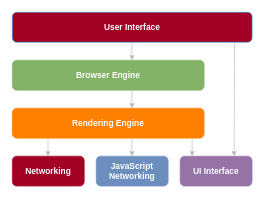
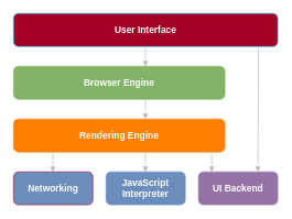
- <mxCell id="5" value="&lt;span style=&quot;font-size: 14px;&quot;&gt;&lt;b&gt;Networking&lt;/b&gt;&lt;/span&gt;" style="rounded=1;whiteSpace=wrap;html=1;strokeColor=#a20025;fillColor=#a20025;fontColor=#ffffff;" vertex="1" parent="1"><mxGeometry x="20" y="260" width="120" height="50" as="geometry" /></mxCell>
+ <mxCell id="5" value="&lt;span style=&quot;font-size: 14px;&quot;&gt;&lt;b&gt;Networking&lt;/b&gt;&lt;/span&gt;" style="rounded=1;whiteSpace=wrap;html=1;strokeColor=#a20025;fillColor=#6c8ebf;fontColor=#ffffff;" vertex="1" parent="1"><mxGeometry x="20" y="260" width="120" height="50" as="geometry" /></mxCell>
- <mxCell id="9" value="&lt;font color=&quot;#ffffff&quot;&gt;&lt;span style=&quot;font-size: 14px;&quot;&gt;&lt;b&gt;JavaScript&lt;br&gt;Networking&lt;br&gt;&lt;/b&gt;&lt;/span&gt;&lt;/font&gt;" style="rounded=1;whiteSpace=wrap;html=1;strokeColor=#6c8ebf;fillColor=#6C8EBF;" vertex="1" parent="1"><mxGeometry x="160" y="260" width="120" height="50" as="geometry" /></mxCell>
+ <mxCell id="9" value="&lt;font color=&quot;#ffffff&quot;&gt;&lt;span style=&quot;font-size: 14px;&quot;&gt;&lt;b&gt;JavaScript&lt;br&gt;Interpreter&lt;br&gt;&lt;/b&gt;&lt;/span&gt;&lt;/font&gt;" style="rounded=1;whiteSpace=wrap;html=1;strokeColor=#6c8ebf;fillColor=#6C8EBF;" vertex="1" parent="1"><mxGeometry x="160" y="260" width="120" height="50" as="geometry" /></mxCell>
- <mxCell id="10" value="&lt;font color=&quot;#ffffff&quot;&gt;&lt;span style=&quot;font-size: 14px;&quot;&gt;&lt;b&gt;UI Interface&lt;/b&gt;&lt;/span&gt;&lt;/font&gt;" style="rounded=1;whiteSpace=wrap;html=1;strokeColor=#9673a6;fillColor=#9673A6;" vertex="1" parent="1"><mxGeometry x="300" y="260" width="120" height="50" as="geometry" /></mxCell>
+ <mxCell id="10" value="&lt;font color=&quot;#ffffff&quot;&gt;&lt;span style=&quot;font-size: 14px;&quot;&gt;&lt;b&gt;UI Backend&lt;/b&gt;&lt;/span&gt;&lt;/font&gt;" style="rounded=1;whiteSpace=wrap;html=1;strokeColor=#9673a6;fillColor=#9673A6;" vertex="1" parent="1"><mxGeometry x="300" y="260" width="120" height="50" as="geometry" /></mxCell>
